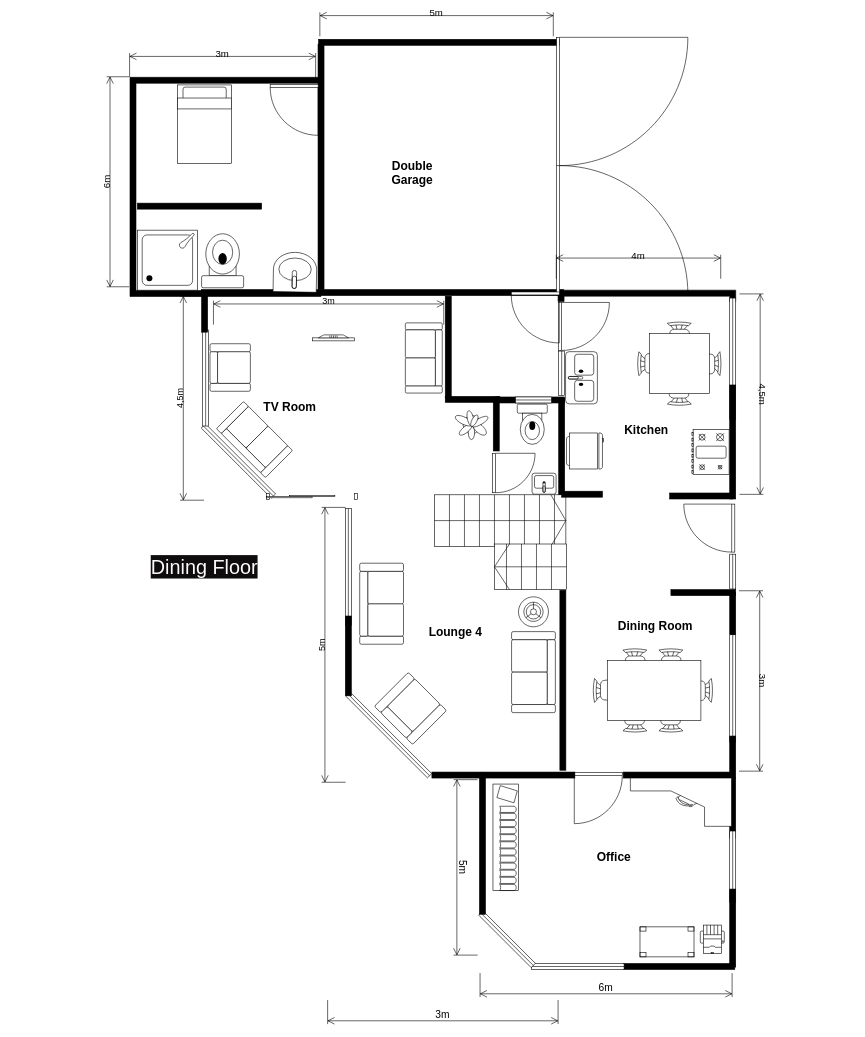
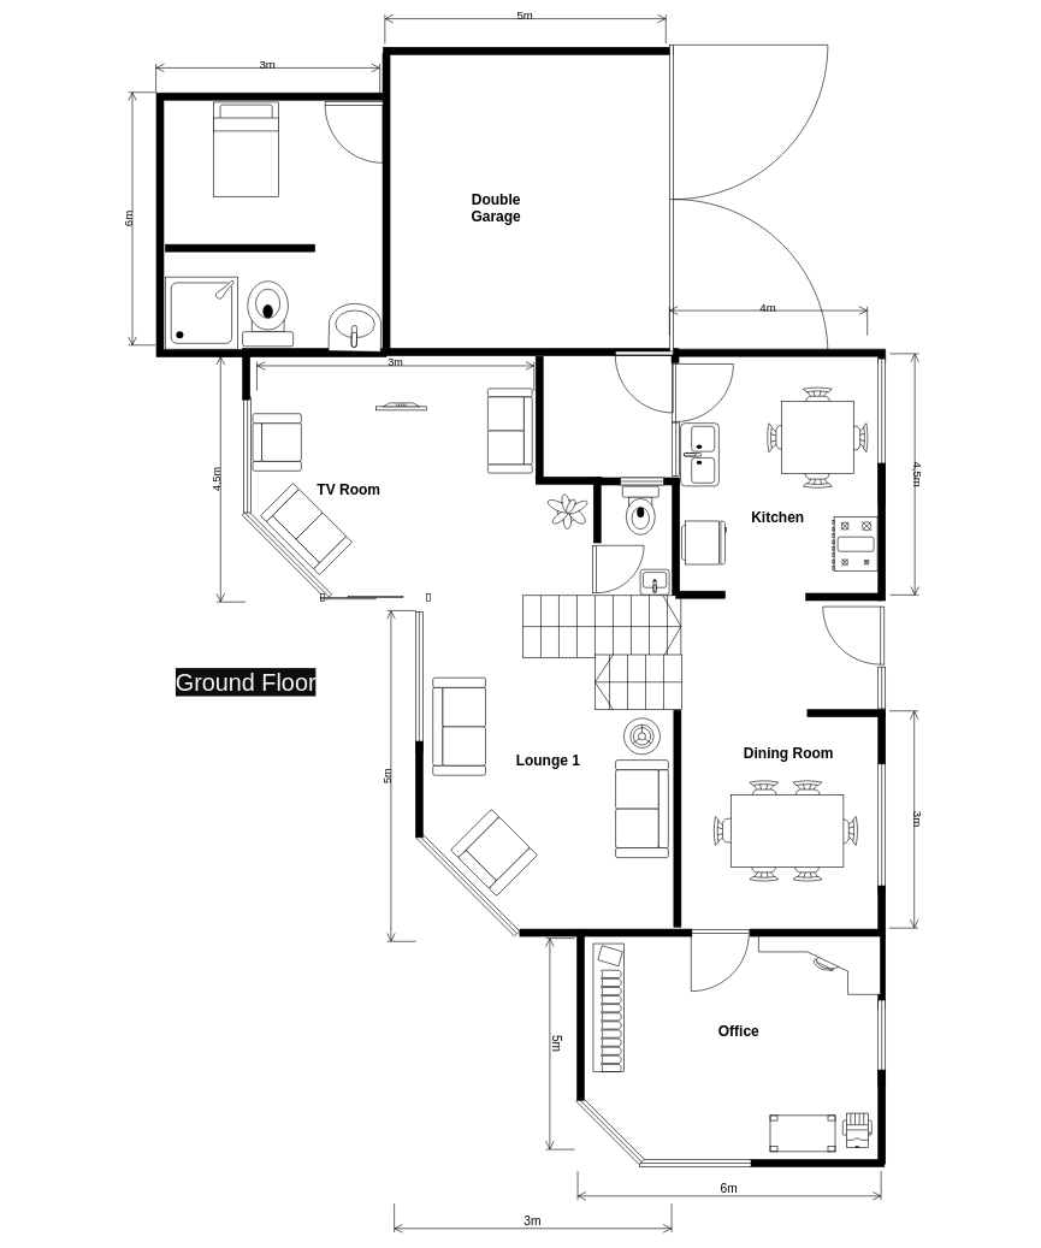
- <mxCell id="72" value="Dining Floor" style="text;html=1;strokeColor=none;fillColor=none;align=center;verticalAlign=middle;whiteSpace=wrap;rounded=0;fontSize=33;labelBackgroundColor=#0e0c0c;fontColor=#fdfcfc;" parent="1" vertex="1"><mxGeometry x="212.25" y="894" width="256" height="100" as="geometry" /></mxCell>
+ <mxCell id="72" value="Ground Floor" style="text;html=1;strokeColor=none;fillColor=none;align=center;verticalAlign=middle;whiteSpace=wrap;rounded=0;fontSize=33;labelBackgroundColor=#0e0c0c;fontColor=#fdfcfc;" parent="1" vertex="1"><mxGeometry x="212.25" y="894" width="256" height="100" as="geometry" /></mxCell>
- <mxCell id="74" value="Lounge 4" style="text;html=1;strokeColor=none;fillColor=none;align=center;verticalAlign=middle;whiteSpace=wrap;rounded=0;fontSize=20;fontStyle=1" parent="1" vertex="1"><mxGeometry x="699.5" y="1037" width="117" height="30" as="geometry" /></mxCell>
+ <mxCell id="74" value="Lounge 1" style="text;html=1;strokeColor=none;fillColor=none;align=center;verticalAlign=middle;whiteSpace=wrap;rounded=0;fontSize=20;fontStyle=1" parent="1" vertex="1"><mxGeometry x="699.5" y="1037" width="117" height="30" as="geometry" /></mxCell>
